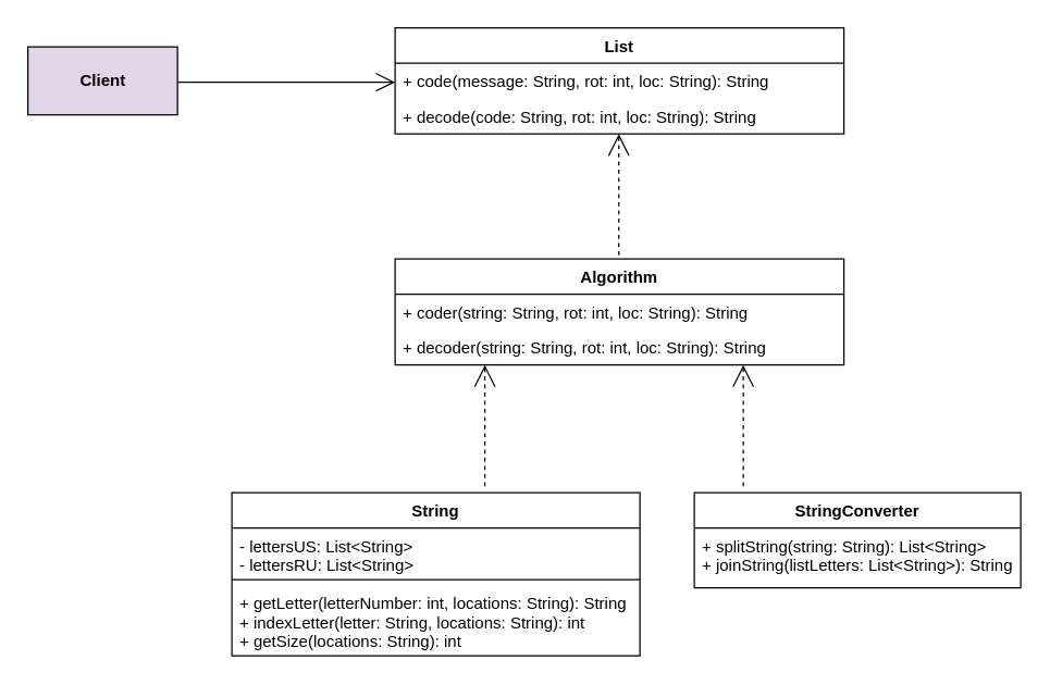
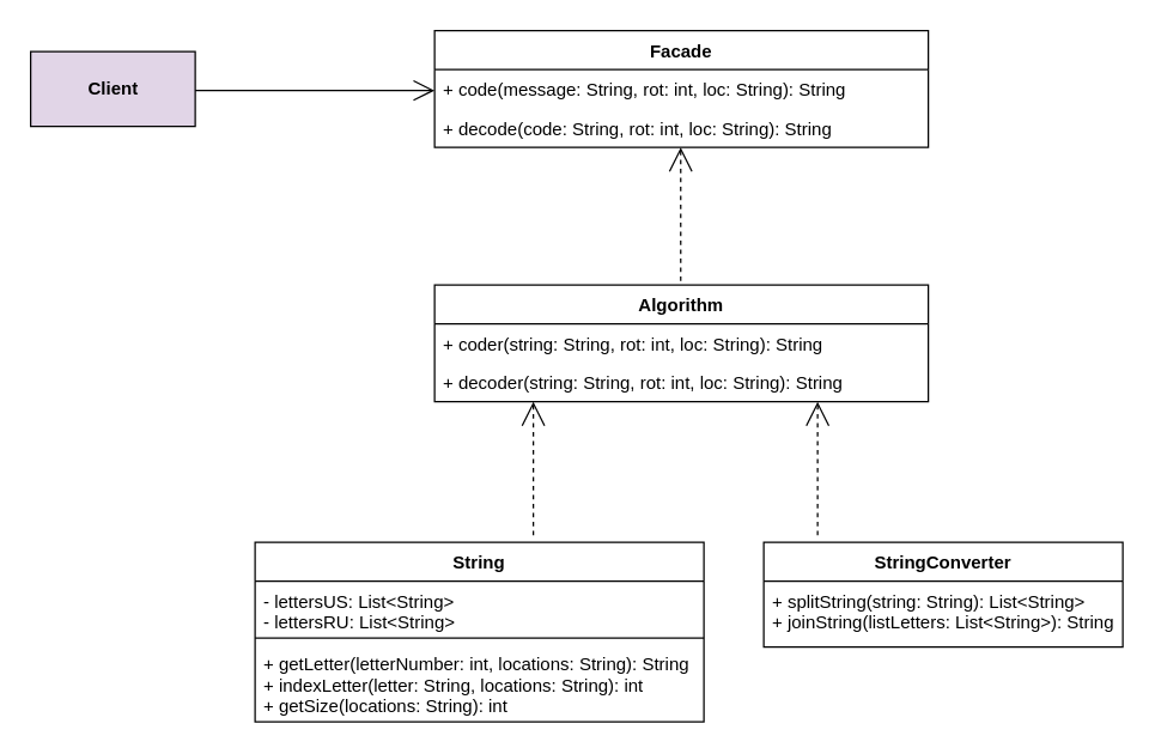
- <mxCell id="3" value="List" style="swimlane;fontStyle=1;childLayout=stackLayout;horizontal=1;startSize=26;fillColor=none;horizontalStack=0;resizeParent=1;resizeParentMax=0;resizeLast=0;collapsible=1;marginBottom=0;" parent="1" vertex="1"><mxGeometry x="290" y="20" width="330" height="78" as="geometry" /></mxCell>
+ <mxCell id="3" value="Facade" style="swimlane;fontStyle=1;childLayout=stackLayout;horizontal=1;startSize=26;fillColor=none;horizontalStack=0;resizeParent=1;resizeParentMax=0;resizeLast=0;collapsible=1;marginBottom=0;" parent="1" vertex="1"><mxGeometry x="290" y="20" width="330" height="78" as="geometry" /></mxCell>
